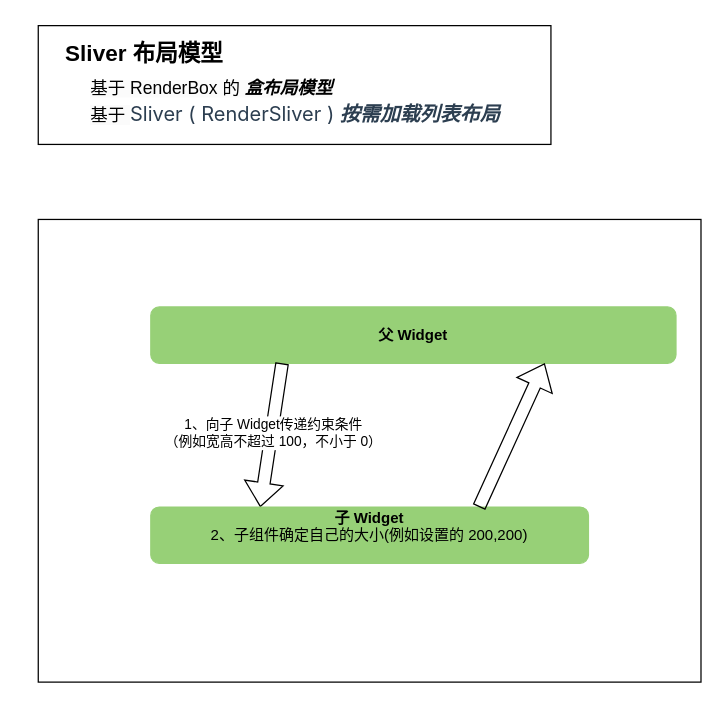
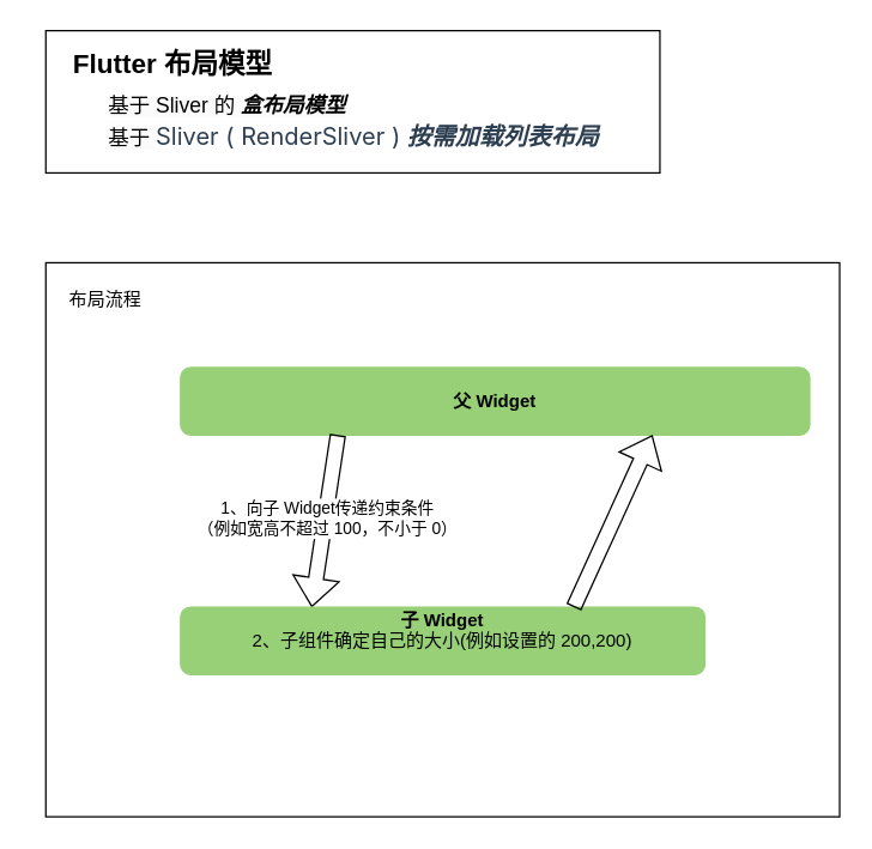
- <mxCell id="5" value="&lt;b&gt;&lt;font style=&quot;font-size: 18px;&quot;&gt;Sliver 布局模型&lt;/font&gt;&lt;/b&gt;&lt;div&gt;&lt;br&gt;&lt;/div&gt;" style="text;html=1;align=center;verticalAlign=middle;whiteSpace=wrap;rounded=0;" vertex="1" parent="1"><mxGeometry x="20" y="35" width="190" height="30" as="geometry" /></mxCell>
+ <mxCell id="5" value="&lt;b&gt;&lt;font style=&quot;font-size: 18px;&quot;&gt;Flutter 布局模型&lt;/font&gt;&lt;/b&gt;&lt;div&gt;&lt;br&gt;&lt;/div&gt;" style="text;html=1;align=center;verticalAlign=middle;whiteSpace=wrap;rounded=0;" vertex="1" parent="1"><mxGeometry x="20" y="35" width="190" height="30" as="geometry" /></mxCell>
- <mxCell id="6" value="&lt;span style=&quot;forced-color-adjust: none; color: rgb(0, 0, 0); font-family: Helvetica; font-size: 12px; font-variant-ligatures: normal; font-variant-caps: normal; letter-spacing: normal; orphans: 2; text-align: center; text-indent: 0px; text-transform: none; widows: 2; word-spacing: 0px; -webkit-text-stroke-width: 0px; white-space: normal; text-decoration-thickness: initial; text-decoration-style: initial; text-decoration-color: initial; background-color: rgb(251, 251, 251);&quot;&gt;&lt;font style=&quot;forced-color-adjust: none; font-size: 14px;&quot;&gt;基于 RenderBox 的 &lt;b style=&quot;&quot;&gt;&lt;i&gt;盒布局模型&lt;/i&gt;&lt;/b&gt;&lt;/font&gt;&lt;/span&gt;" style="text;whiteSpace=wrap;html=1;" vertex="1" parent="1"><mxGeometry x="70" y="55" width="230" height="40" as="geometry" /></mxCell>
+ <mxCell id="6" value="&lt;span style=&quot;forced-color-adjust: none; color: rgb(0, 0, 0); font-family: Helvetica; font-size: 12px; font-variant-ligatures: normal; font-variant-caps: normal; letter-spacing: normal; orphans: 2; text-align: center; text-indent: 0px; text-transform: none; widows: 2; word-spacing: 0px; -webkit-text-stroke-width: 0px; white-space: normal; text-decoration-thickness: initial; text-decoration-style: initial; text-decoration-color: initial; background-color: rgb(251, 251, 251);&quot;&gt;&lt;font style=&quot;forced-color-adjust: none; font-size: 14px;&quot;&gt;基于 Sliver 的 &lt;b style=&quot;&quot;&gt;&lt;i&gt;盒布局模型&lt;/i&gt;&lt;/b&gt;&lt;/font&gt;&lt;/span&gt;" style="text;whiteSpace=wrap;html=1;" vertex="1" parent="1"><mxGeometry x="70" y="55" width="230" height="40" as="geometry" /></mxCell>
+ <mxCell id="8" value="布局流程" style="text;html=1;align=center;verticalAlign=middle;whiteSpace=wrap;rounded=0;" vertex="1" parent="1"><mxGeometry x="40" y="185" width="60" height="30" as="geometry" /></mxCell>
